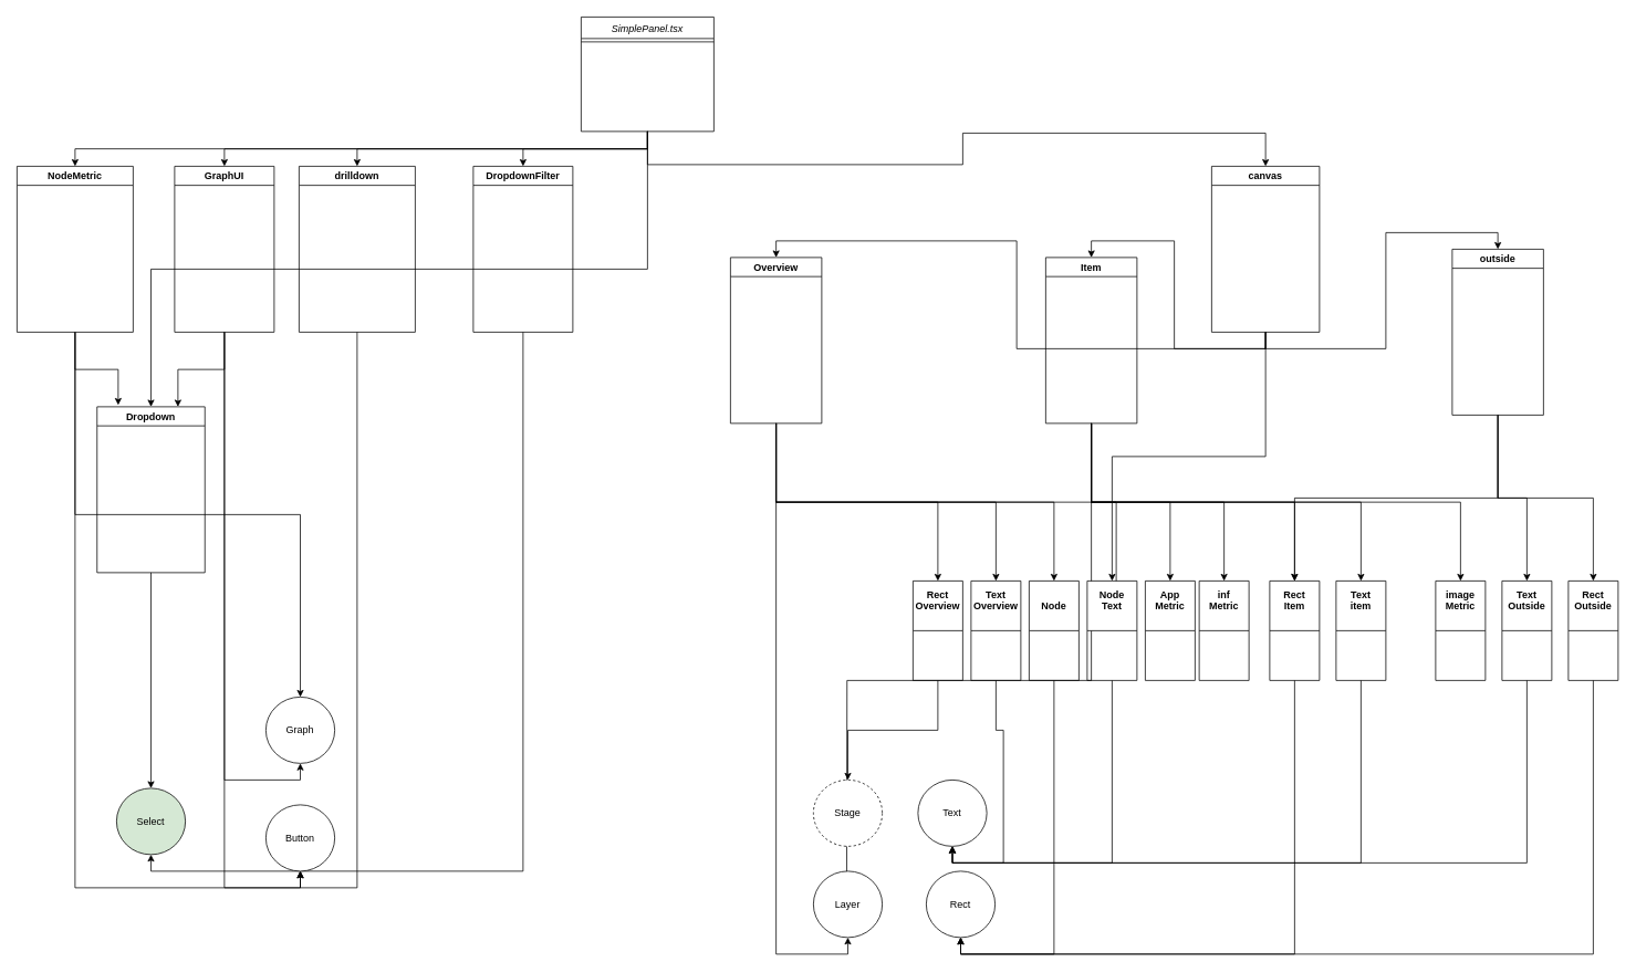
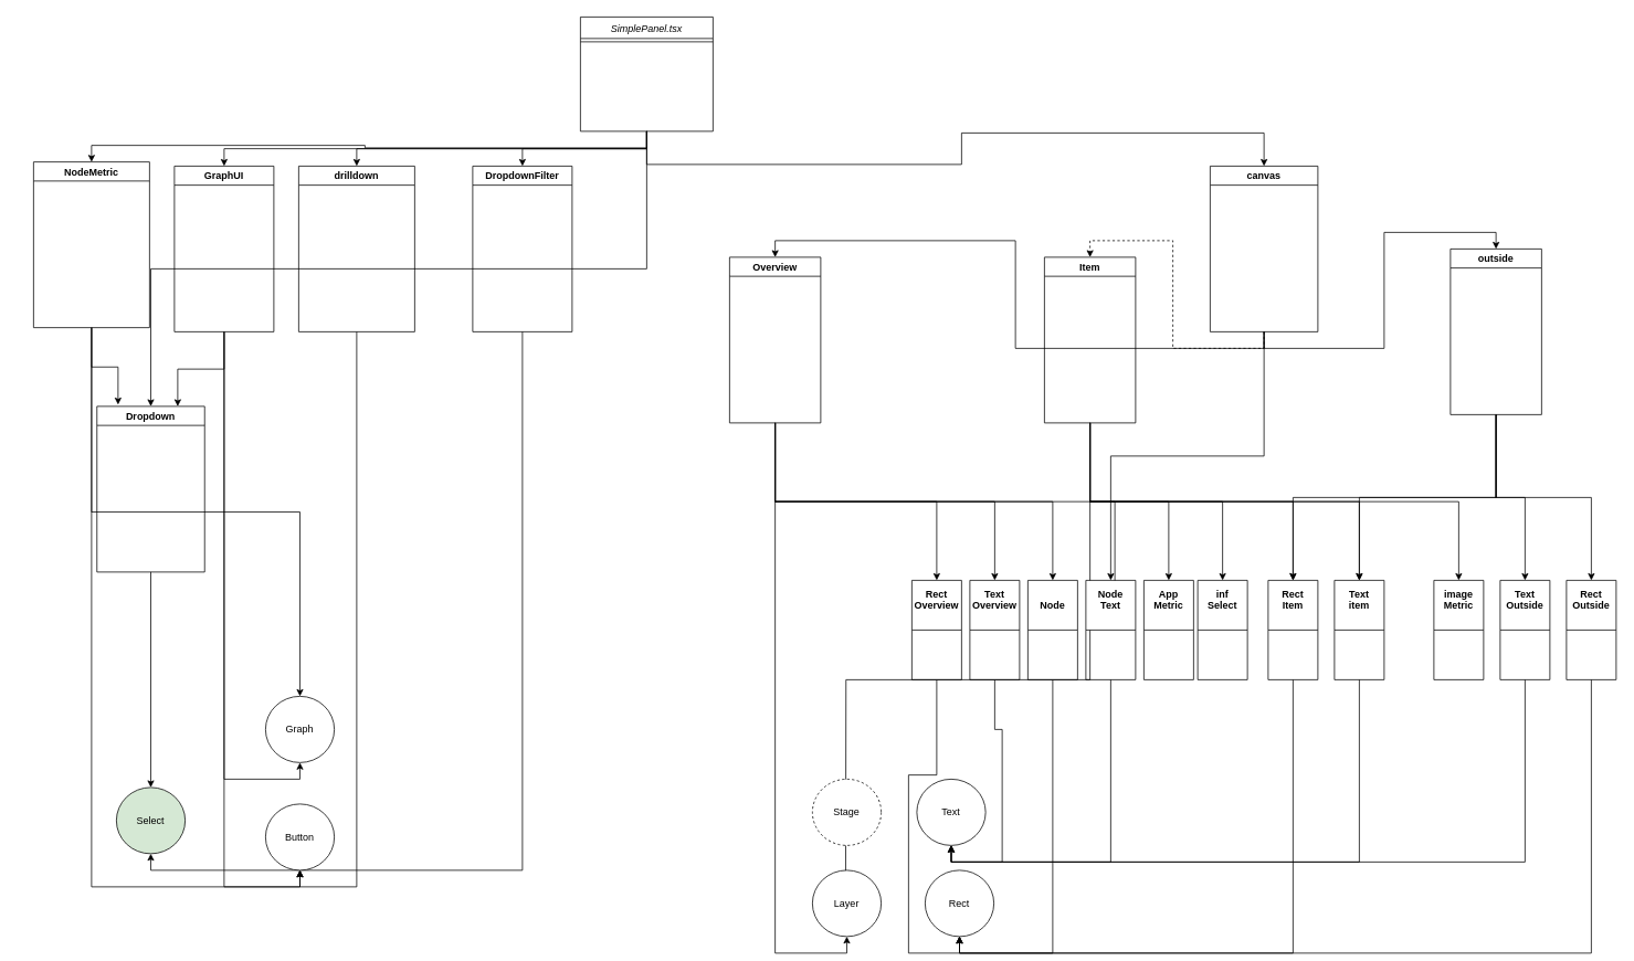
- <mxCell id="21" style="edgeStyle=orthogonalEdgeStyle;rounded=0;orthogonalLoop=1;jettySize=auto;html=1;exitX=0.5;exitY=1;exitDx=0;exitDy=0;entryX=0.5;entryY=0;entryDx=0;entryDy=0;" edge="1" parent="1" source="24" target="41"><mxGeometry relative="1" as="geometry" /></mxCell>
+ <mxCell id="21" style="edgeStyle=orthogonalEdgeStyle;rounded=0;orthogonalLoop=1;jettySize=auto;html=1;exitX=0.5;exitY=1;exitDx=0;exitDy=0;entryX=0.5;entryY=0;entryDx=0;entryDy=0;dashed=1;" edge="1" parent="1" source="24" target="41"><mxGeometry relative="1" as="geometry" /></mxCell>
- <mxCell id="28" value="NodeMetric" style="swimlane;" vertex="1" parent="1"><mxGeometry x="20" y="200" width="140" height="200" as="geometry" /></mxCell>
+ <mxCell id="28" value="NodeMetric" style="swimlane;" vertex="1" parent="1"><mxGeometry x="40" y="195" width="140" height="200" as="geometry" /></mxCell>
+ <mxCell id="45" style="edgeStyle=orthogonalEdgeStyle;rounded=0;orthogonalLoop=1;jettySize=auto;html=1;exitX=0.5;exitY=1;exitDx=0;exitDy=0;entryX=0.5;entryY=0;entryDx=0;entryDy=0;" edge="1" parent="1" source="46" target="62"><mxGeometry relative="1" as="geometry" /></mxCell>
- <mxCell id="65" value="inf&#10;Metric&#10;" style="swimlane;startSize=60;" vertex="1" parent="1"><mxGeometry x="1445" y="700" width="60" height="120" as="geometry" /></mxCell>
+ <mxCell id="65" value="inf&#10;Select&#10;" style="swimlane;startSize=60;" vertex="1" parent="1"><mxGeometry x="1445" y="700" width="60" height="120" as="geometry" /></mxCell>
- <mxCell id="51" style="edgeStyle=orthogonalEdgeStyle;rounded=0;orthogonalLoop=1;jettySize=auto;html=1;exitX=0.5;exitY=1;exitDx=0;exitDy=0;" edge="1" parent="1" source="52" target="47"><mxGeometry relative="1" as="geometry" /></mxCell>
+ <mxCell id="51" style="edgeStyle=orthogonalEdgeStyle;rounded=0;orthogonalLoop=1;jettySize=auto;html=1;exitX=0.5;exitY=1;exitDx=0;exitDy=0;entryX=0.5;entryY=1;entryDx=0;entryDy=0;" edge="1" parent="1" source="52" target="50"><mxGeometry relative="1" as="geometry" /></mxCell>
